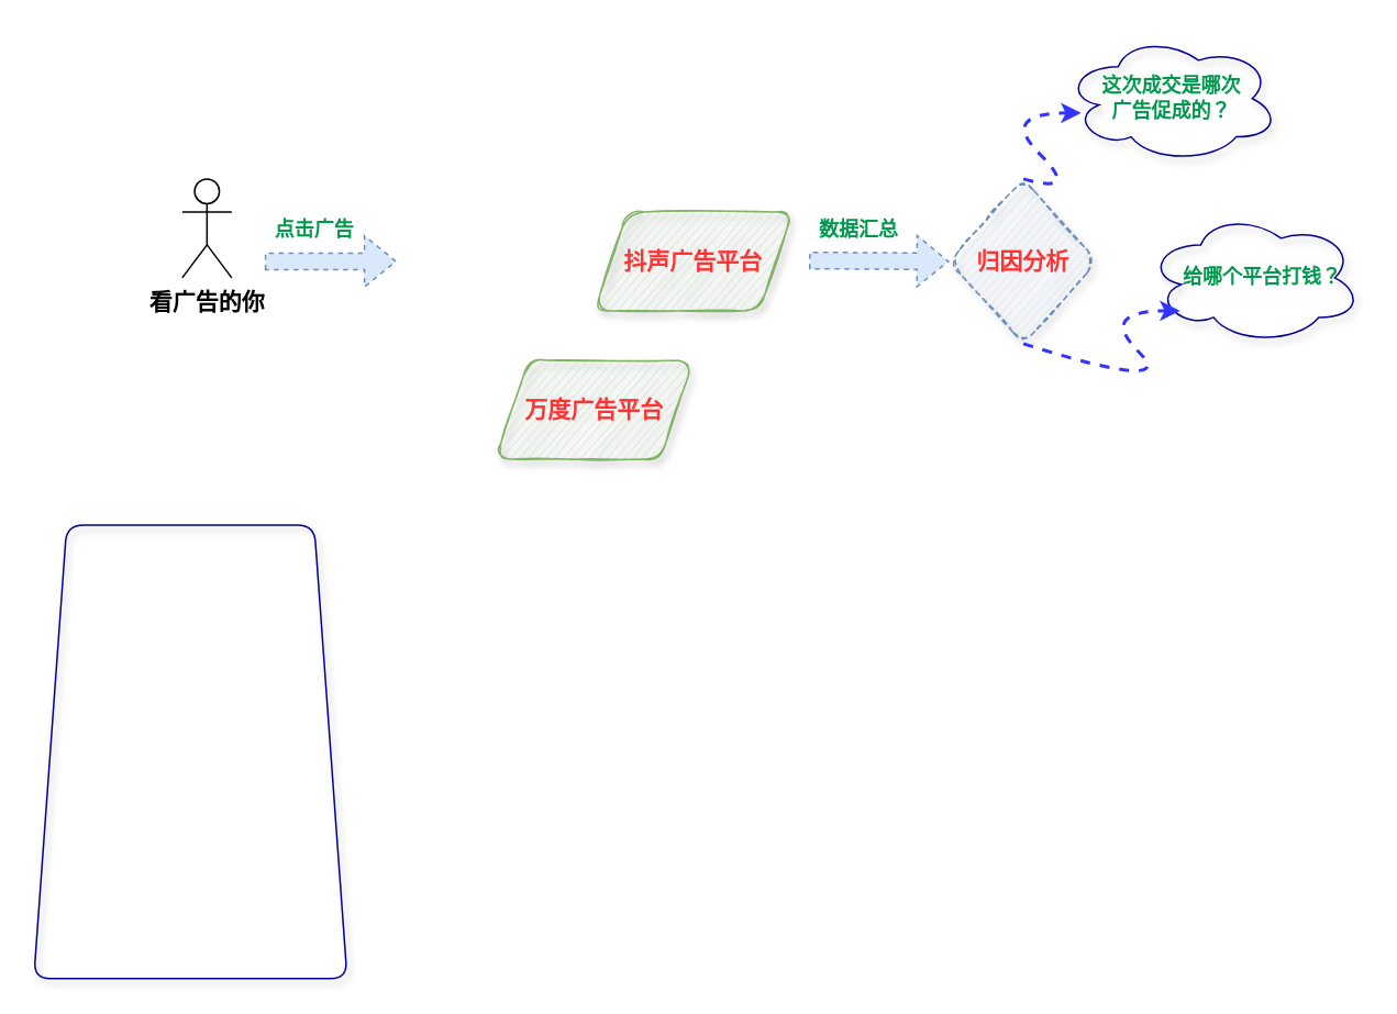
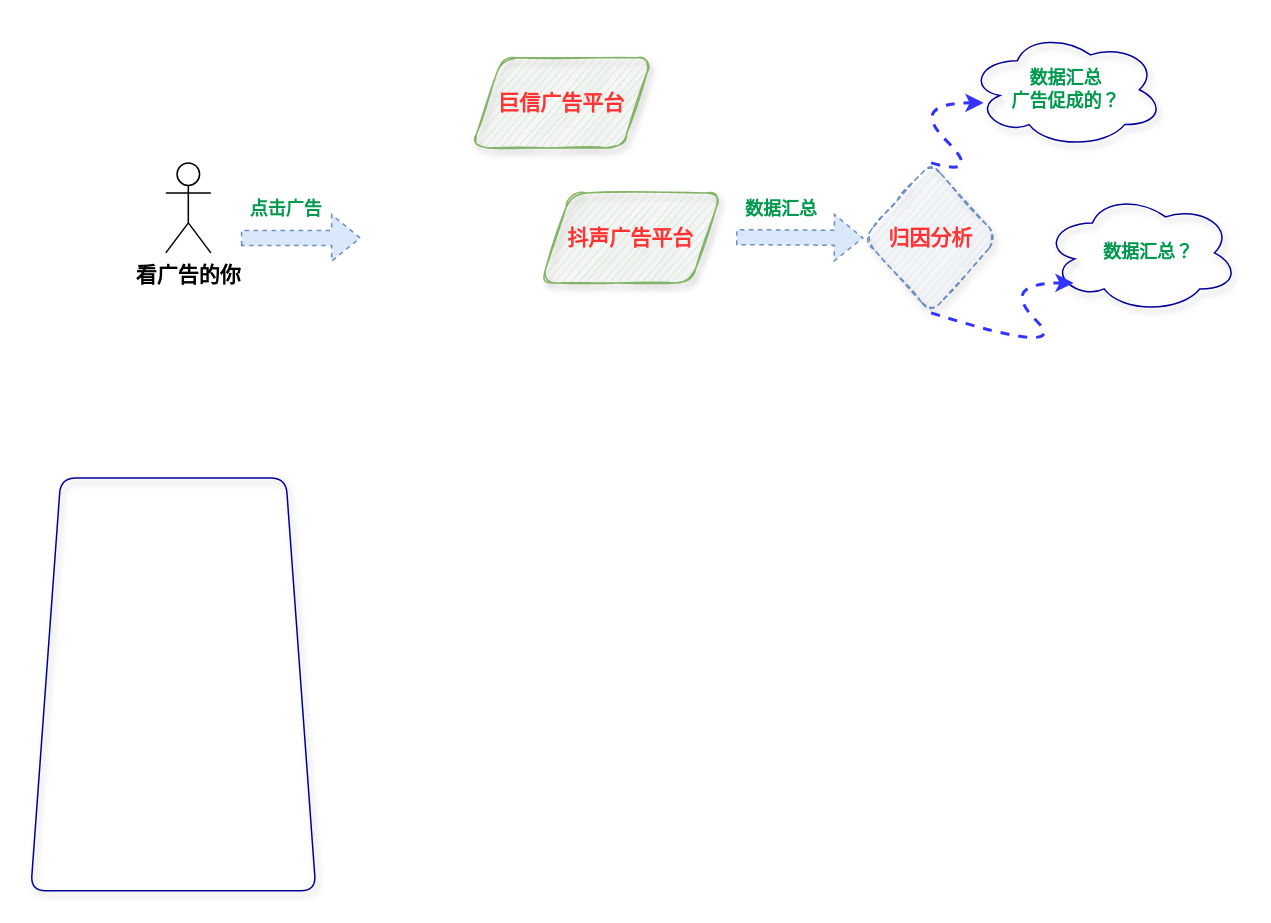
- <mxCell id="11" value="&lt;span style=&quot;&quot;&gt;&lt;b&gt;这次成交是哪次&lt;br&gt;广告促成的？&lt;/b&gt;&lt;/span&gt;" style="ellipse;shape=cloud;whiteSpace=wrap;html=1;rounded=1;shadow=1;sketch=0;fontSize=12;fontColor=#00994D;strokeColor=#000099;fillColor=none;" vertex="1" parent="1"><mxGeometry x="645" y="20.5" width="130" height="77.5" as="geometry" /></mxCell>
+ <mxCell id="11" value="&lt;span style=&quot;&quot;&gt;&lt;b&gt;数据汇总&lt;br&gt;广告促成的？&lt;/b&gt;&lt;/span&gt;" style="ellipse;shape=cloud;whiteSpace=wrap;html=1;rounded=1;shadow=1;sketch=0;fontSize=12;fontColor=#00994D;strokeColor=#000099;fillColor=none;" vertex="1" parent="1"><mxGeometry x="645" y="20.5" width="130" height="77.5" as="geometry" /></mxCell>
+ <mxCell id="8" value="&lt;font color=&quot;#ff3333&quot; style=&quot;font-size: 14px;&quot;&gt;&lt;b style=&quot;&quot;&gt;巨信广告平台&lt;/b&gt;&lt;/font&gt;" style="shape=parallelogram;perimeter=parallelogramPerimeter;whiteSpace=wrap;html=1;fixedSize=1;fillColor=#d5e8d4;strokeColor=#82b366;sketch=1;shadow=1;rounded=1;" vertex="1" parent="1"><mxGeometry x="314" y="38" width="120" height="60" as="geometry" /></mxCell>
- <mxCell id="12" value="&lt;span style=&quot;&quot;&gt;&lt;b&gt;&amp;nbsp; &amp;nbsp;给哪个平台打钱？&lt;/b&gt;&lt;/span&gt;" style="ellipse;shape=cloud;whiteSpace=wrap;html=1;rounded=1;shadow=1;sketch=0;fontSize=12;fontColor=#00994D;strokeColor=#000099;fillColor=none;" vertex="1" parent="1"><mxGeometry x="695" y="128" width="130" height="80" as="geometry" /></mxCell>
+ <mxCell id="12" value="&lt;span style=&quot;&quot;&gt;&lt;b&gt;&amp;nbsp; &amp;nbsp;数据汇总？&lt;/b&gt;&lt;/span&gt;" style="ellipse;shape=cloud;whiteSpace=wrap;html=1;rounded=1;shadow=1;sketch=0;fontSize=12;fontColor=#00994D;strokeColor=#000099;fillColor=none;" vertex="1" parent="1"><mxGeometry x="695" y="128" width="130" height="80" as="geometry" /></mxCell>
- <mxCell id="7" value="&lt;font color=&quot;#ff3333&quot; style=&quot;font-size: 14px;&quot;&gt;&lt;b style=&quot;&quot;&gt;万度广告平台&lt;/b&gt;&lt;/font&gt;" style="shape=parallelogram;perimeter=parallelogramPerimeter;whiteSpace=wrap;html=1;fixedSize=1;fillColor=#d5e8d4;strokeColor=#82b366;sketch=1;shadow=1;rounded=1;" vertex="1" parent="1"><mxGeometry x="300" y="218" width="120" height="60" as="geometry" /></mxCell>
